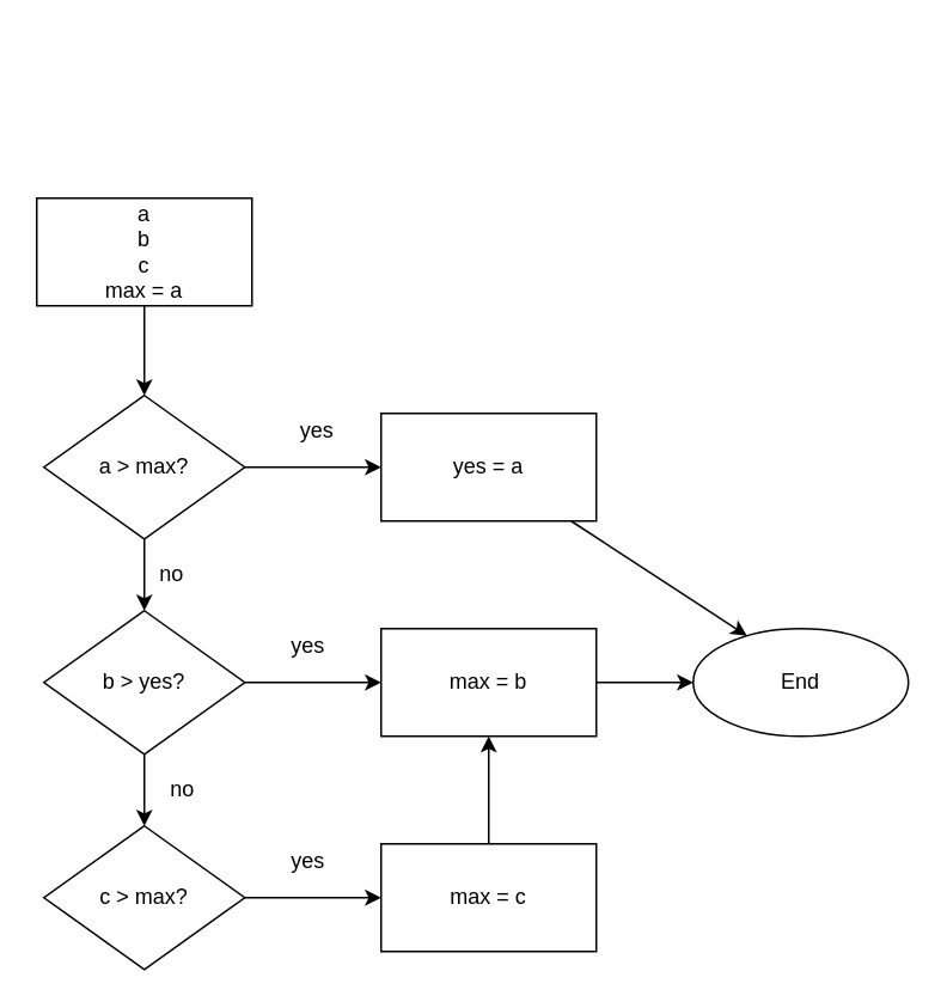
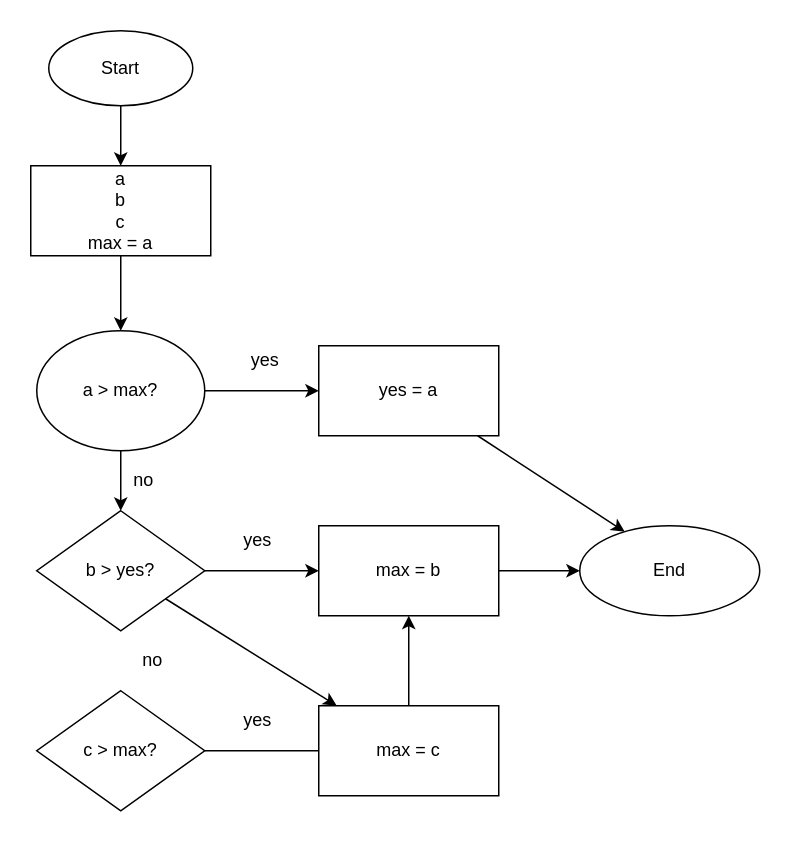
+ <mxCell id="3" value="Start" style="ellipse;whiteSpace=wrap;html=1;" parent="1" vertex="1"><mxGeometry x="32" y="20" width="96" height="50" as="geometry" /></mxCell>
+ <mxCell id="2" value="" style="edgeStyle=none;html=1;" parent="1" source="3" target="5" edge="1"><mxGeometry relative="1" as="geometry" /></mxCell>
- <mxCell id="8" value="a &amp;gt; max?" style="rhombus;whiteSpace=wrap;html=1;" parent="1" vertex="1"><mxGeometry x="24" y="220" width="112" height="80" as="geometry" /></mxCell>
+ <mxCell id="8" value="a &amp;gt; max?" style="ellipse;whiteSpace=wrap;html=1;" parent="1" vertex="1"><mxGeometry x="24" y="220" width="112" height="80" as="geometry" /></mxCell>
- <mxCell id="11" value="" style="edgeStyle=none;html=1;" parent="1" source="13" target="15" edge="1"><mxGeometry relative="1" as="geometry" /></mxCell>
+ <mxCell id="11" value="" style="edgeStyle=none;html=1;" parent="1" source="13" target="19" edge="1"><mxGeometry relative="1" as="geometry" /></mxCell>
- <mxCell id="14" value="" style="edgeStyle=none;html=1;" parent="1" source="15" target="19" edge="1"><mxGeometry relative="1" as="geometry" /></mxCell>
+ <mxCell id="14" value="" style="edgeStyle=none;html=1;endArrow=none;" parent="1" source="15" target="19" edge="1"><mxGeometry relative="1" as="geometry" /></mxCell>
